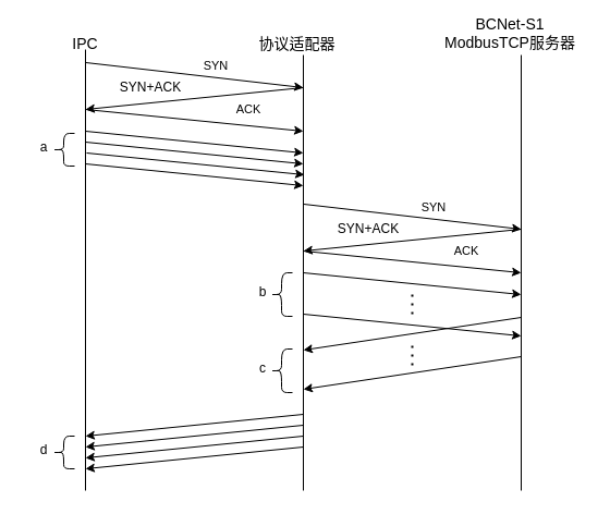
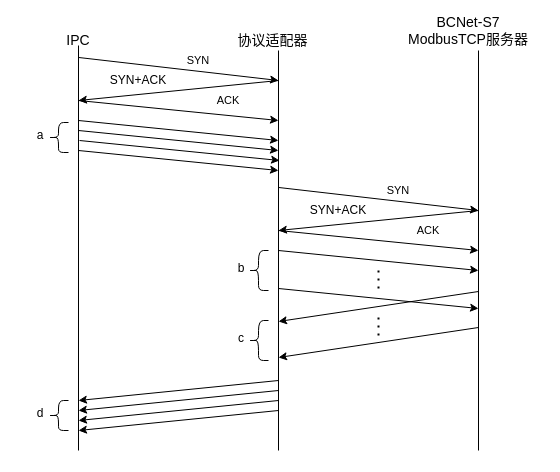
- <mxCell id="10" value="&lt;font style=&quot;font-size: 14px&quot;&gt;BCNet-S1&lt;br&gt;ModbusTCP服务器&lt;/font&gt;" style="text;html=1;strokeColor=none;fillColor=none;align=center;verticalAlign=middle;whiteSpace=wrap;rounded=0;" parent="1" vertex="1"><mxGeometry x="398" y="20" width="140" height="20" as="geometry" /></mxCell>
+ <mxCell id="10" value="&lt;font style=&quot;font-size: 14px&quot;&gt;BCNet-S7&lt;br&gt;ModbusTCP服务器&lt;/font&gt;" style="text;html=1;strokeColor=none;fillColor=none;align=center;verticalAlign=middle;whiteSpace=wrap;rounded=0;" parent="1" vertex="1"><mxGeometry x="398" y="20" width="140" height="20" as="geometry" /></mxCell>
